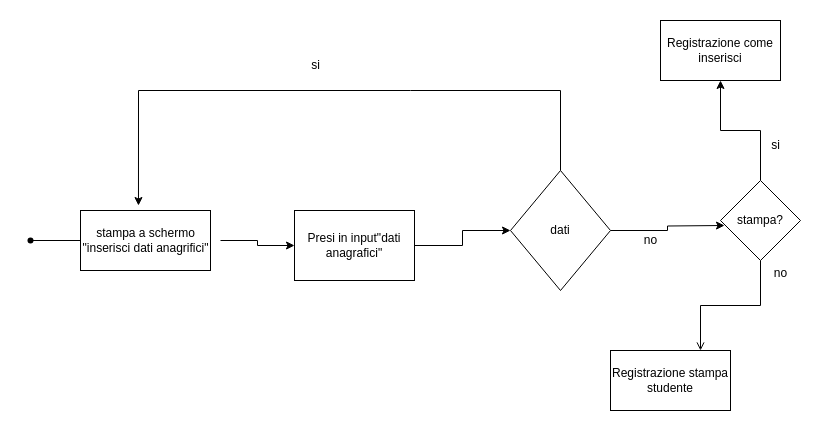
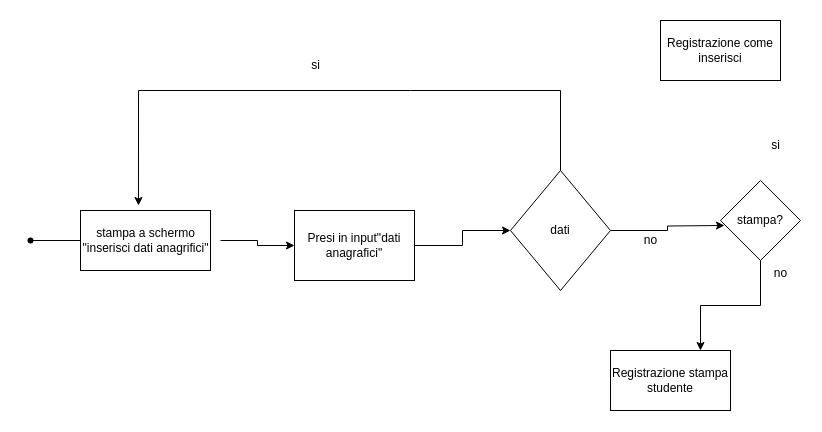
- <mxCell id="14" style="edgeStyle=orthogonalEdgeStyle;rounded=0;orthogonalLoop=1;jettySize=auto;html=1;entryX=0.5;entryY=1;entryDx=0;entryDy=0;" edge="1" parent="1" source="16" target="17"><mxGeometry relative="1" as="geometry"><mxPoint x="910" y="220" as="targetPoint" /></mxGeometry></mxCell>
- <mxCell id="15" style="edgeStyle=orthogonalEdgeStyle;rounded=0;orthogonalLoop=1;jettySize=auto;html=1;entryX=0.75;entryY=0;entryDx=0;entryDy=0;endArrow=open;" edge="1" parent="1" source="16" target="18"><mxGeometry relative="1" as="geometry"><mxPoint x="770" y="380" as="targetPoint" /></mxGeometry></mxCell>
+ <mxCell id="15" style="edgeStyle=orthogonalEdgeStyle;rounded=0;orthogonalLoop=1;jettySize=auto;html=1;entryX=0.75;entryY=0;entryDx=0;entryDy=0;" edge="1" parent="1" source="16" target="18"><mxGeometry relative="1" as="geometry"><mxPoint x="770" y="380" as="targetPoint" /></mxGeometry></mxCell>
